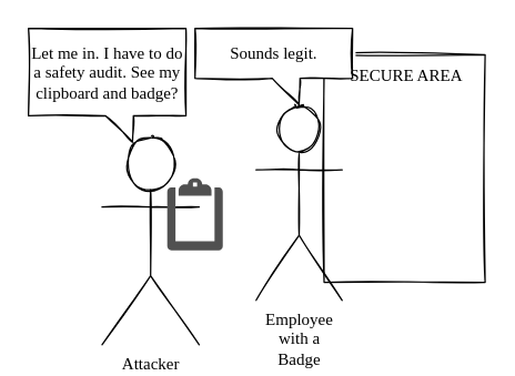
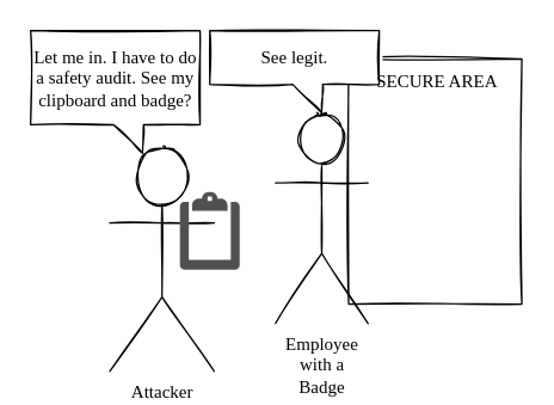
- <mxCell id="5" value="Sounds legit." style="shape=callout;whiteSpace=wrap;html=1;perimeter=calloutPerimeter;sketch=1;hachureGap=4;fontFamily=Architects Daughter;fontSource=https%3A%2F%2Ffonts.googleapis.com%2Fcss%3Ffamily%3DArchitects%2BDaughter;size=19;position=0.49;position2=0.66;" vertex="1" parent="1"><mxGeometry x="140" y="20" width="113.5" height="55" as="geometry" /></mxCell>
+ <mxCell id="5" value="See legit." style="shape=callout;whiteSpace=wrap;html=1;perimeter=calloutPerimeter;sketch=1;hachureGap=4;fontFamily=Architects Daughter;fontSource=https%3A%2F%2Ffonts.googleapis.com%2Fcss%3Ffamily%3DArchitects%2BDaughter;size=19;position=0.49;position2=0.66;" vertex="1" parent="1"><mxGeometry x="140" y="20" width="113.5" height="55" as="geometry" /></mxCell>
